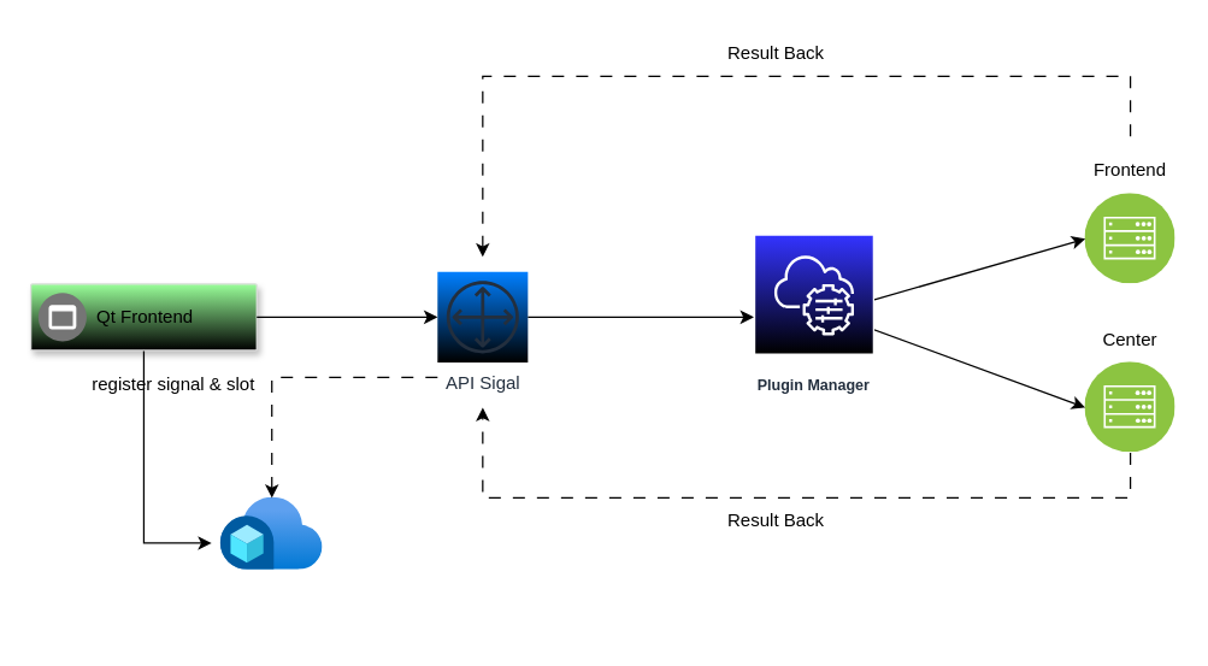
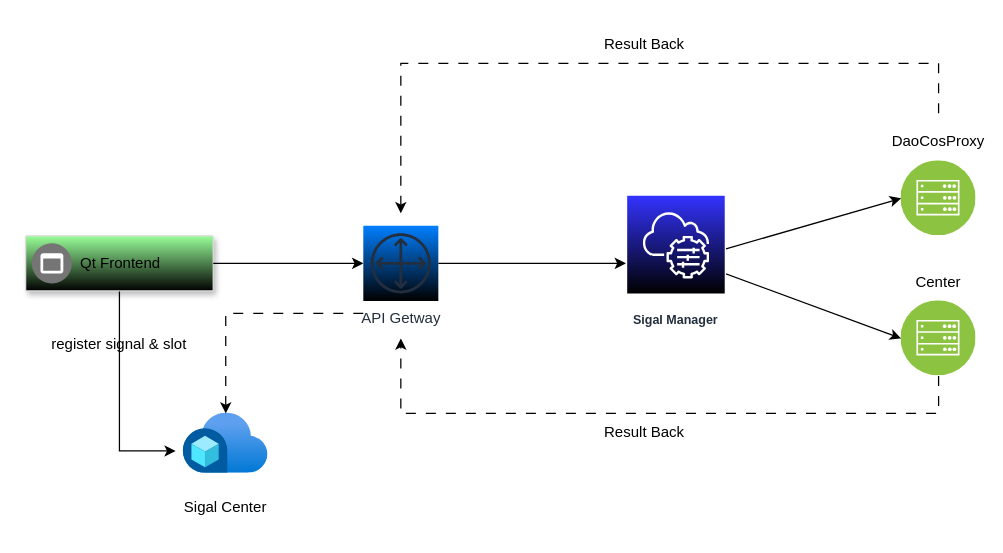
- <mxCell id="9" value="Frontend" style="text;html=1;align=center;verticalAlign=middle;whiteSpace=wrap;rounded=0;" vertex="1" parent="7"><mxGeometry width="60" height="30" as="geometry" /></mxCell>
+ <mxCell id="9" value="DaoCosProxy" style="text;html=1;align=center;verticalAlign=middle;whiteSpace=wrap;rounded=0;" vertex="1" parent="7"><mxGeometry width="60" height="30" as="geometry" /></mxCell>
- <mxCell id="5" value="API Sigal" style="sketch=0;outlineConnect=0;fontColor=#232F3E;gradientColor=default;strokeColor=#232F3E;fillColor=#007FFF;dashed=0;verticalLabelPosition=bottom;verticalAlign=top;align=center;html=1;fontSize=12;fontStyle=0;aspect=fixed;shape=mxgraph.aws4.resourceIcon;resIcon=mxgraph.aws4.customer_gateway;" vertex="1" parent="1"><mxGeometry x="290" y="180" width="60" height="60" as="geometry" /></mxCell>
+ <mxCell id="5" value="API Getway" style="sketch=0;outlineConnect=0;fontColor=#232F3E;gradientColor=default;strokeColor=#232F3E;fillColor=#007FFF;dashed=0;verticalLabelPosition=bottom;verticalAlign=top;align=center;html=1;fontSize=12;fontStyle=0;aspect=fixed;shape=mxgraph.aws4.resourceIcon;resIcon=mxgraph.aws4.customer_gateway;" vertex="1" parent="1"><mxGeometry x="290" y="180" width="60" height="60" as="geometry" /></mxCell>
- <mxCell id="22" value="register signal &amp;amp; slot" style="text;html=1;align=center;verticalAlign=middle;whiteSpace=wrap;rounded=0;" vertex="1" parent="1"><mxGeometry x="45" y="240" width="140" height="30" as="geometry" /></mxCell>
+ <mxCell id="22" value="register signal &amp;amp; slot" style="text;html=1;align=center;verticalAlign=middle;whiteSpace=wrap;rounded=0;" vertex="1" parent="1"><mxGeometry x="25" y="260" width="140" height="30" as="geometry" /></mxCell>
- <mxCell id="15" value="Plugin Manager" style="sketch=0;outlineConnect=0;fontColor=#232F3E;gradientColor=default;strokeColor=#ffffff;fillColor=#3333FF;dashed=0;verticalLabelPosition=middle;verticalAlign=bottom;align=center;html=1;whiteSpace=wrap;fontSize=10;fontStyle=1;spacing=3;shape=mxgraph.aws4.productIcon;prIcon=mxgraph.aws4.systems_manager;" vertex="1" parent="1"><mxGeometry x="500" y="155" width="80" height="110" as="geometry" /></mxCell>
+ <mxCell id="15" value="Sigal Manager" style="sketch=0;outlineConnect=0;fontColor=#232F3E;gradientColor=default;strokeColor=#ffffff;fillColor=#3333FF;dashed=0;verticalLabelPosition=middle;verticalAlign=bottom;align=center;html=1;whiteSpace=wrap;fontSize=10;fontStyle=1;spacing=3;shape=mxgraph.aws4.productIcon;prIcon=mxgraph.aws4.systems_manager;" vertex="1" parent="1"><mxGeometry x="500" y="155" width="80" height="110" as="geometry" /></mxCell>
+ <mxCell id="21" value="Sigal Center" style="text;html=1;align=center;verticalAlign=middle;whiteSpace=wrap;rounded=0;" vertex="1" parent="19"><mxGeometry y="60" width="120" height="30" as="geometry" /></mxCell>
